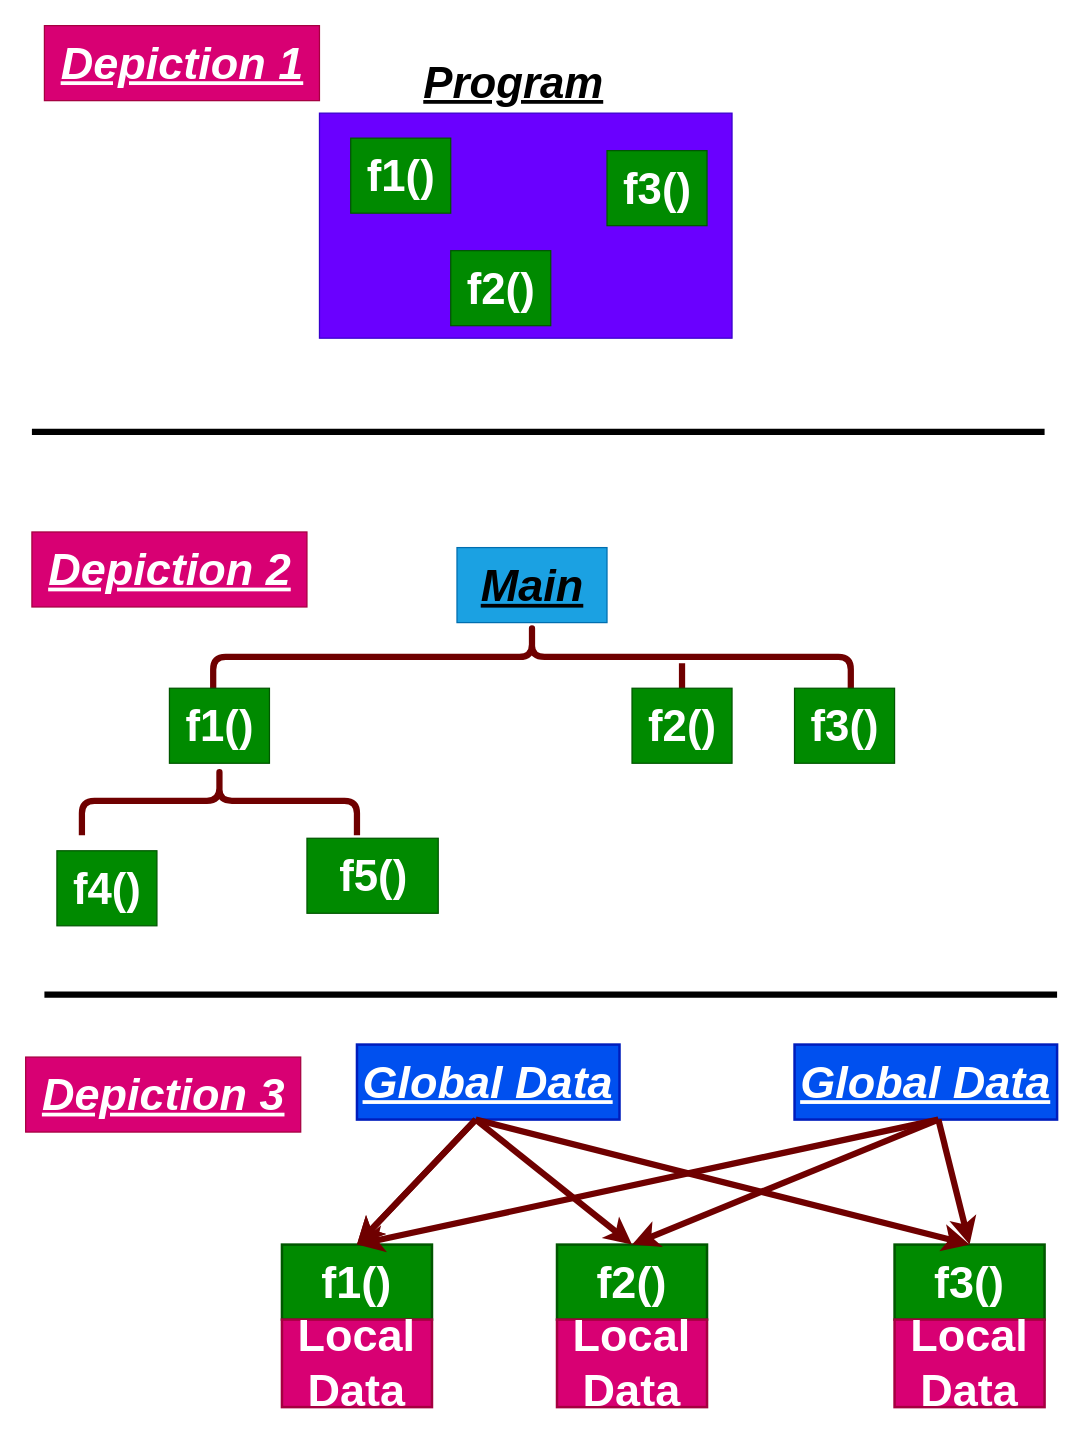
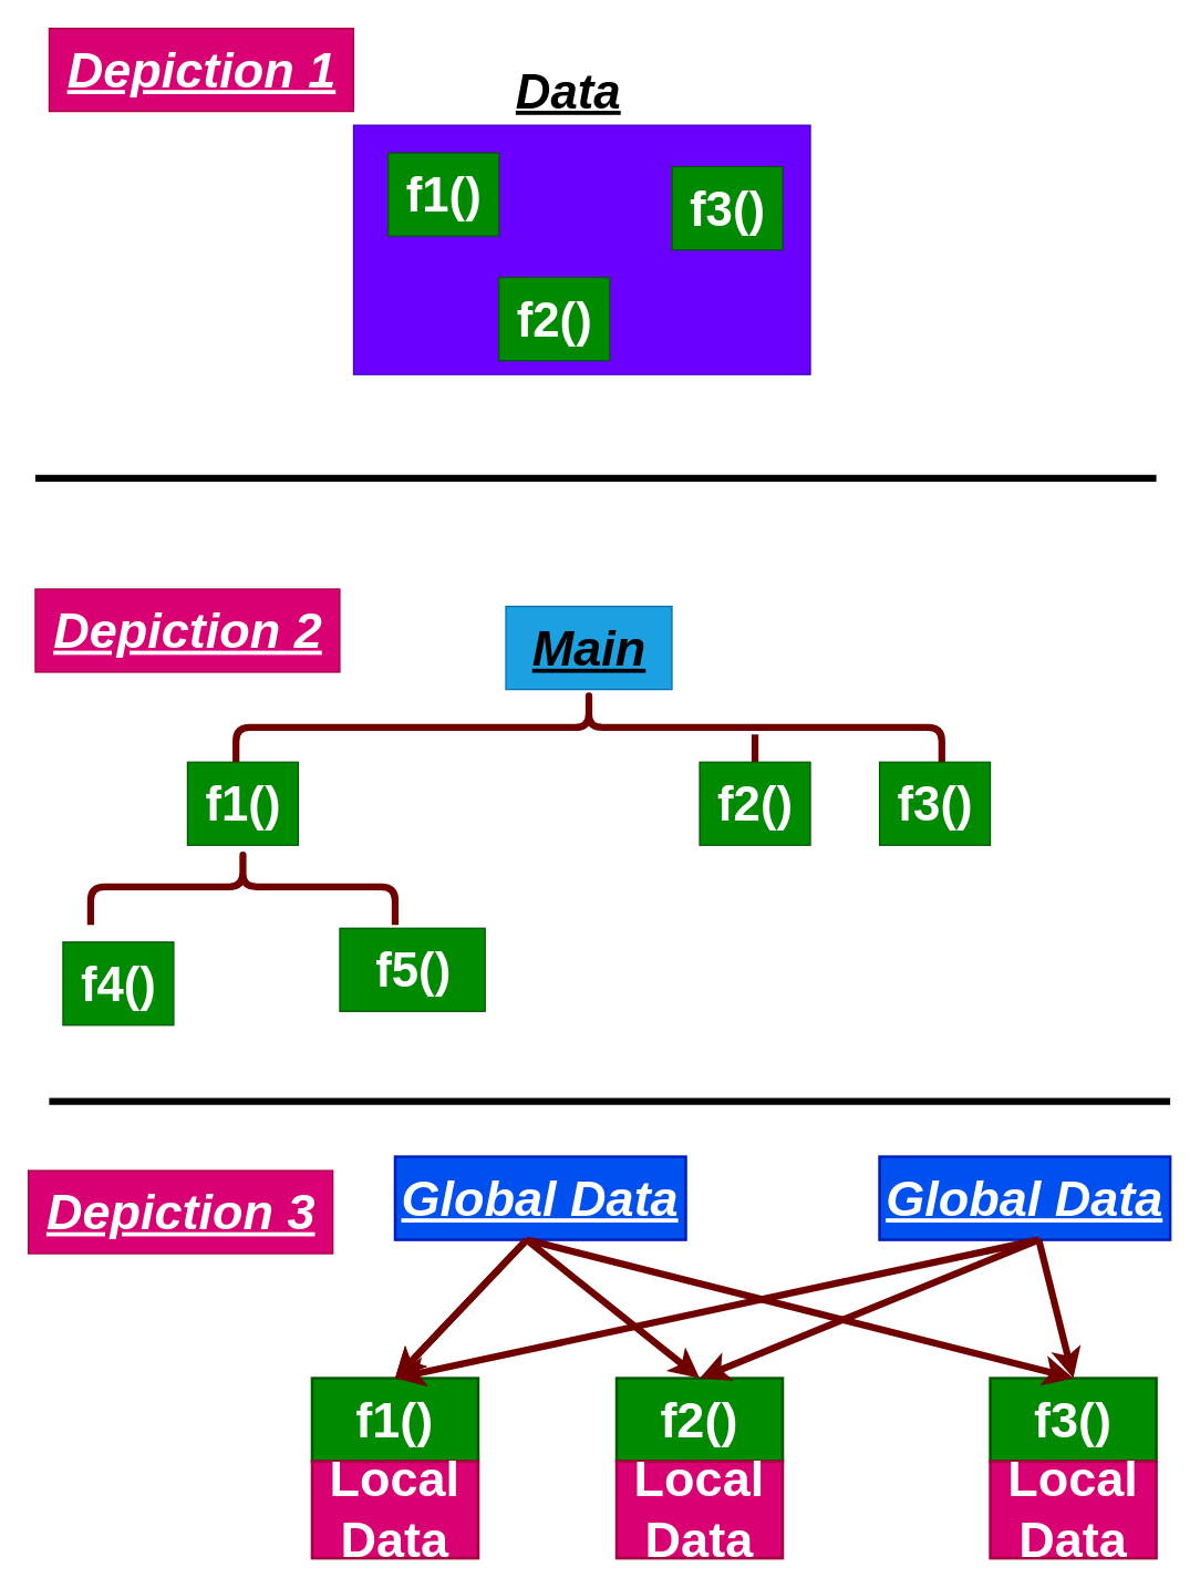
- <mxCell id="3" value="&lt;font style=&quot;font-size: 35px;&quot;&gt;&lt;b&gt;&lt;i&gt;&lt;u&gt;Program&lt;/u&gt;&lt;/i&gt;&lt;/b&gt;&lt;/font&gt;" style="text;html=1;align=center;verticalAlign=middle;resizable=0;points=[];autosize=1;strokeColor=none;fillColor=none;" vertex="1" parent="1"><mxGeometry x="325" width="170" height="60" as="geometry" y="35" /></mxCell>
+ <mxCell id="3" value="&lt;font style=&quot;font-size: 35px;&quot;&gt;&lt;b&gt;&lt;i&gt;&lt;u&gt;Data&lt;/u&gt;&lt;/i&gt;&lt;/b&gt;&lt;/font&gt;" style="text;html=1;align=center;verticalAlign=middle;resizable=0;points=[];autosize=1;strokeColor=none;fillColor=none;" vertex="1" parent="1"><mxGeometry x="325" width="170" height="60" as="geometry" y="35" /></mxCell>
